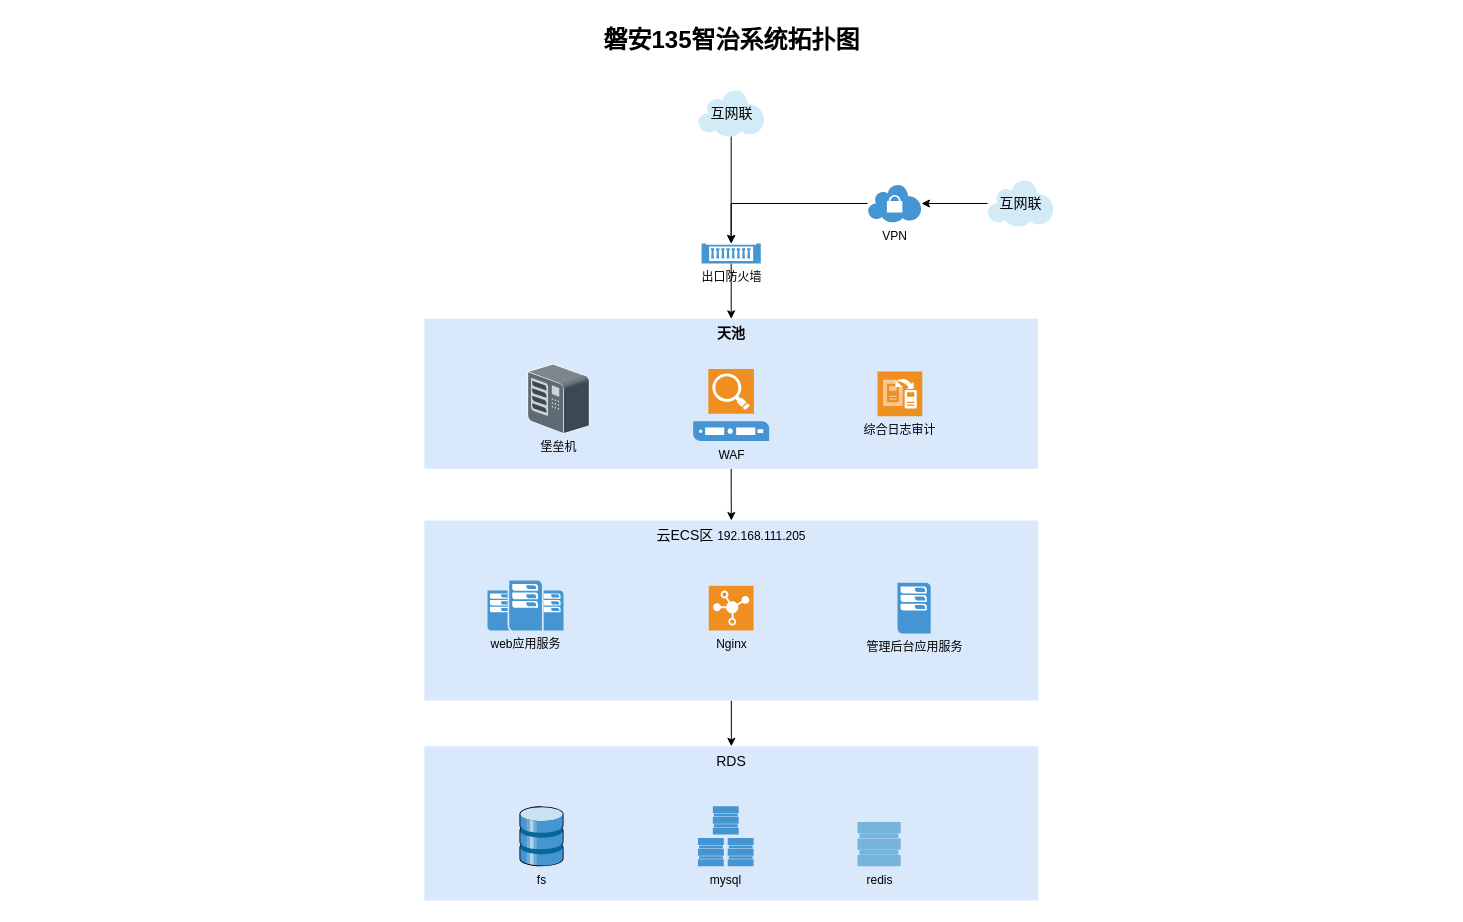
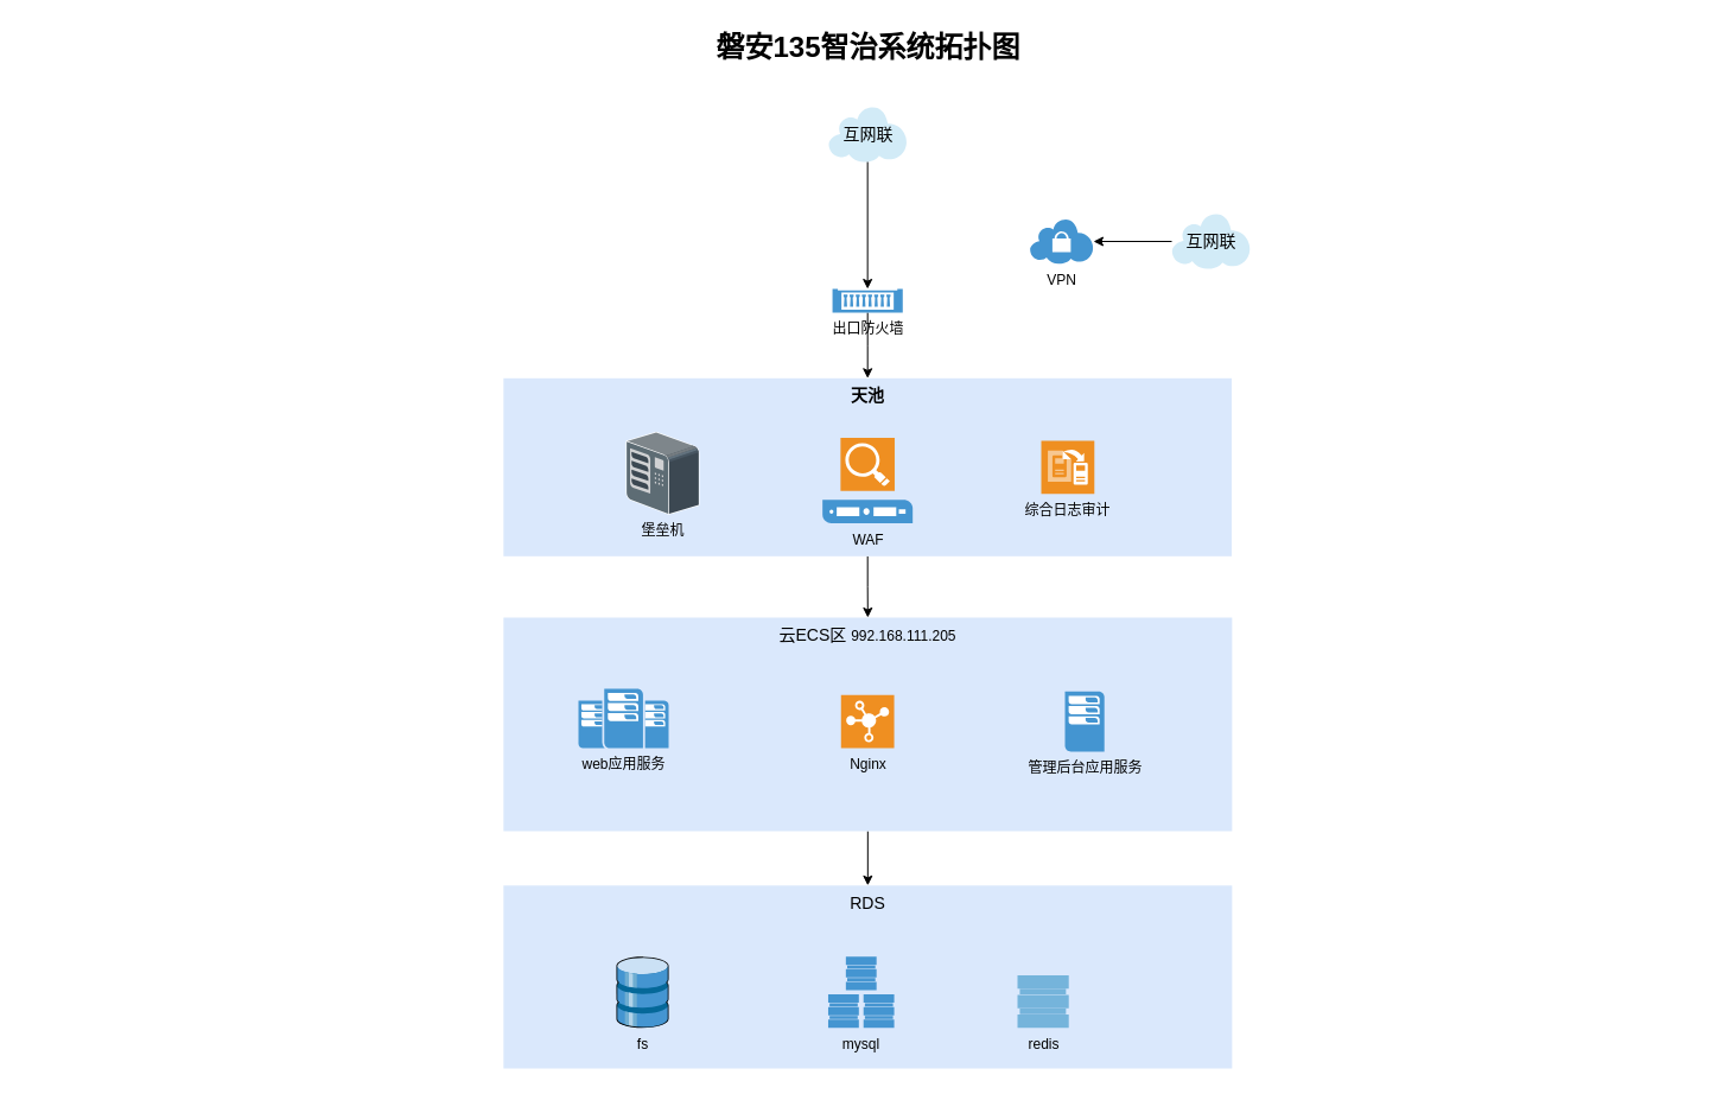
- <mxCell id="21" style="edgeStyle=orthogonalEdgeStyle;rounded=0;orthogonalLoop=1;jettySize=auto;html=1;" edge="1" parent="1" source="22" target="13"><mxGeometry relative="1" as="geometry" /></mxCell>
- <mxCell id="4" value="云ECS区&amp;nbsp;&lt;span style=&quot;font-size: 12px&quot;&gt;192.168.111.205&lt;/span&gt;" style="whiteSpace=wrap;html=1;fillColor=#dae8fc;fontSize=14;strokeColor=none;verticalAlign=top;" parent="1" vertex="1"><mxGeometry x="423.84" y="520" width="614" height="180" as="geometry" /></mxCell>
+ <mxCell id="4" value="云ECS区&amp;nbsp;&lt;span style=&quot;font-size: 12px&quot;&gt;992.168.111.205&lt;/span&gt;" style="whiteSpace=wrap;html=1;fillColor=#dae8fc;fontSize=14;strokeColor=none;verticalAlign=top;" parent="1" vertex="1"><mxGeometry x="423.84" y="520" width="614" height="180" as="geometry" /></mxCell>
